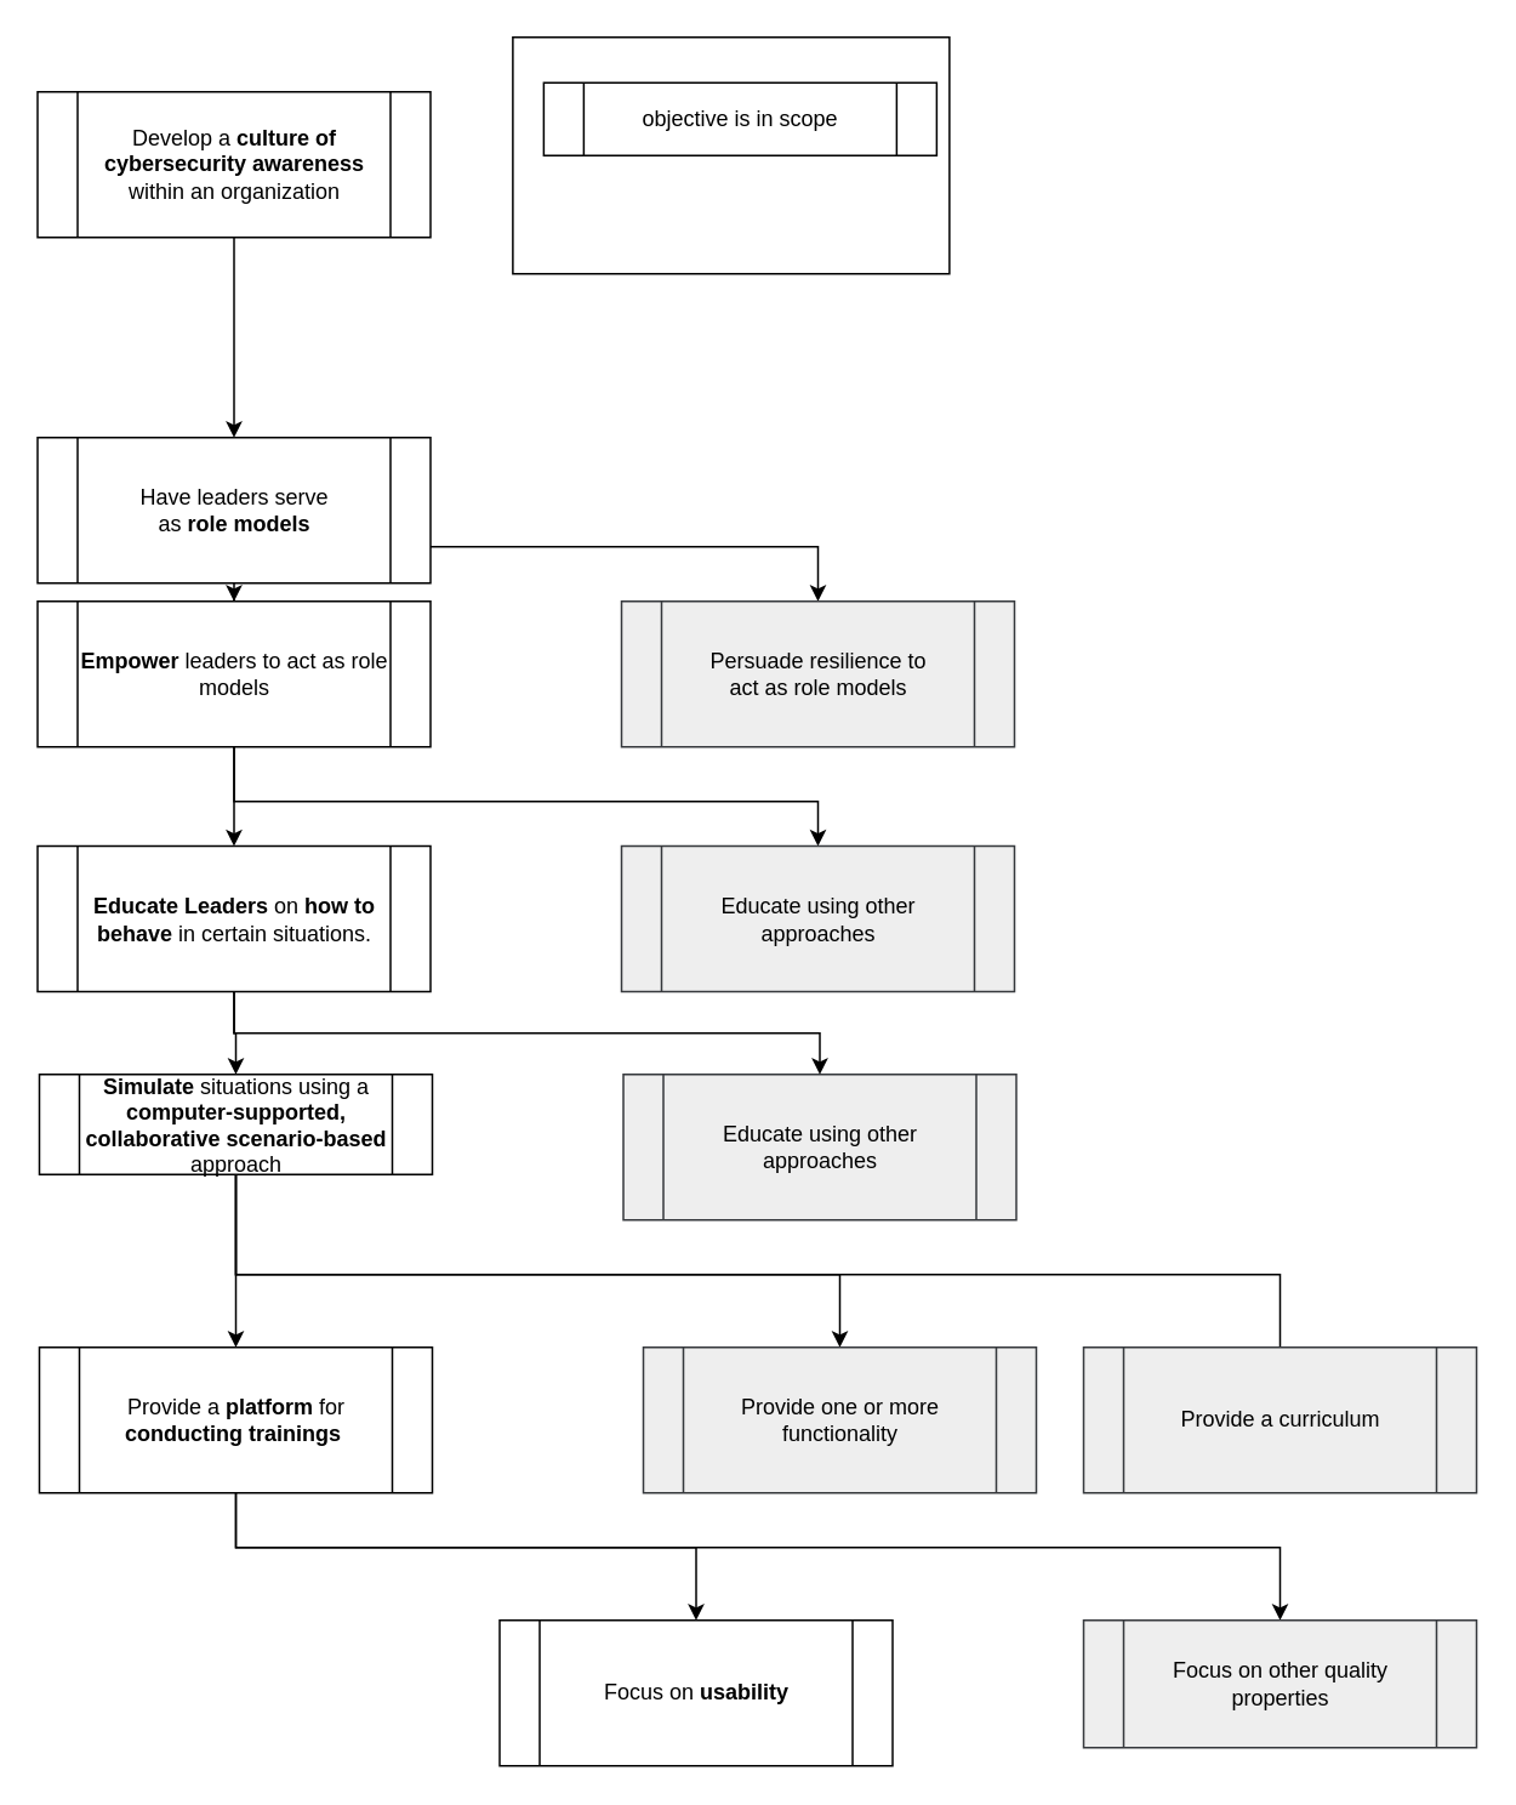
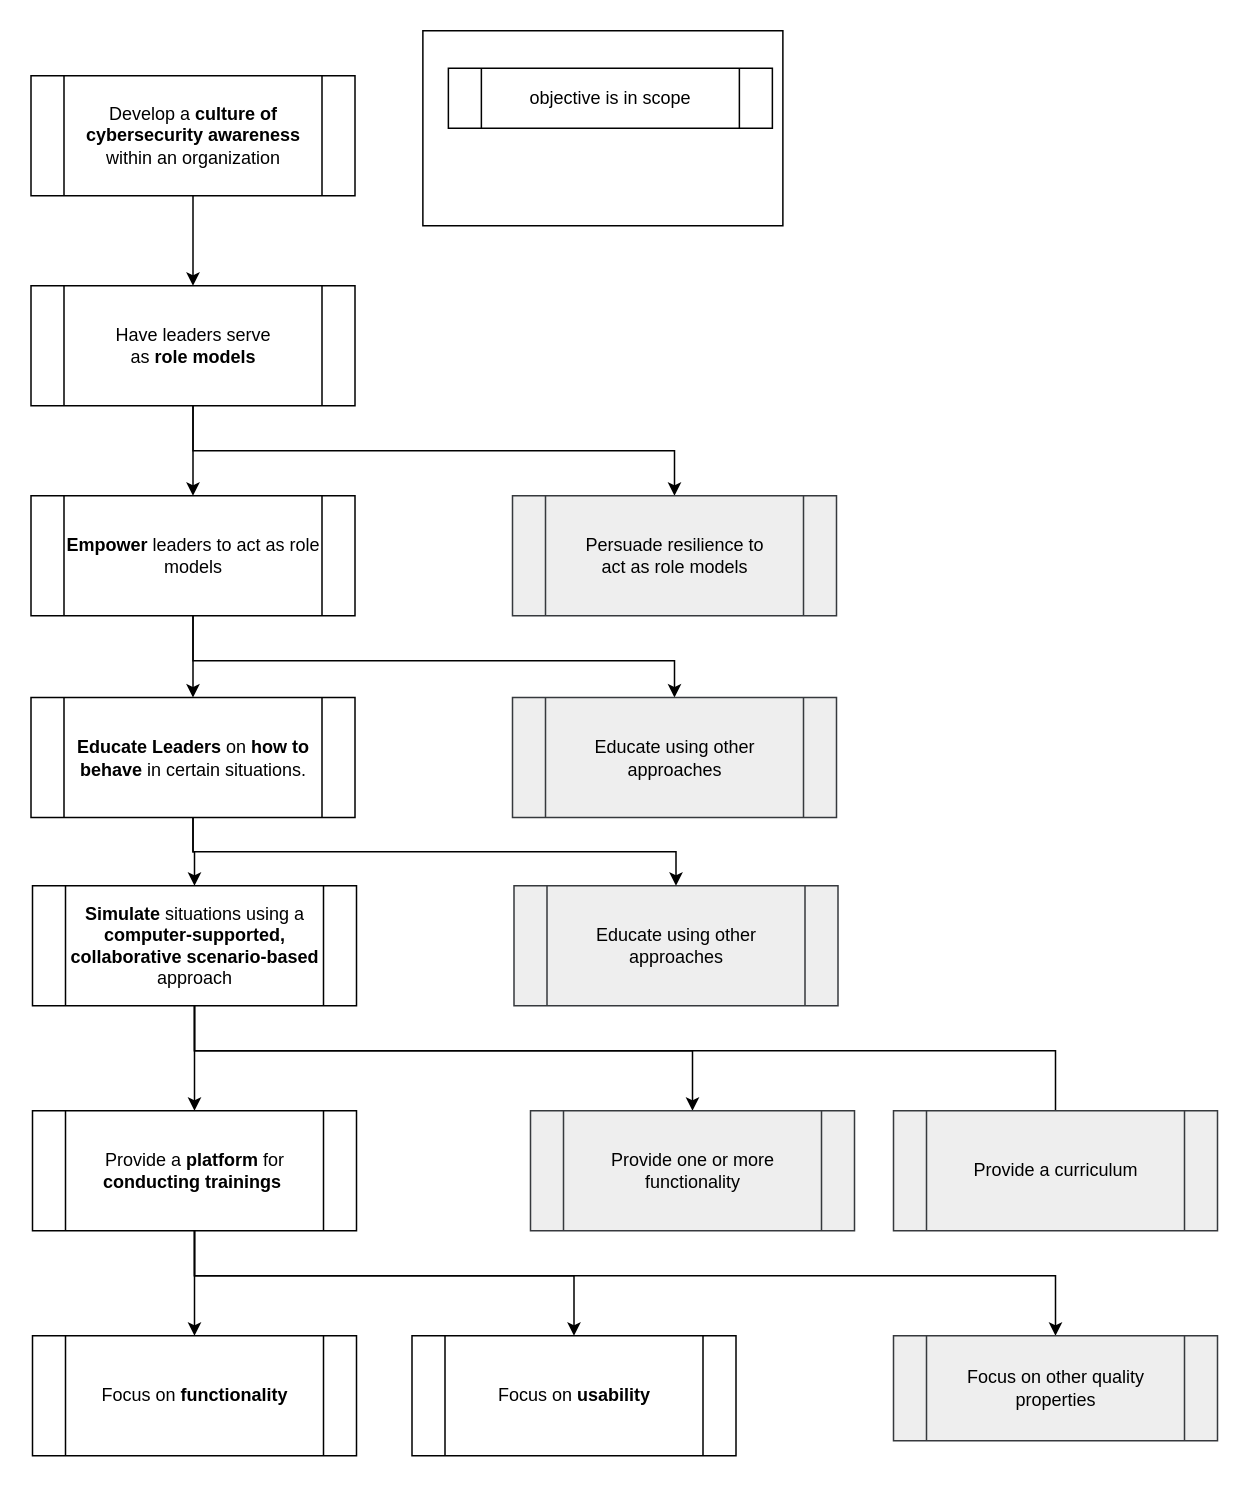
- <mxCell id="7" value="Have leaders serve &lt;br&gt;as &lt;b&gt;role models&lt;/b&gt;" style="shape=process;whiteSpace=wrap;html=1;backgroundOutline=1;" parent="1" vertex="1"><mxGeometry x="20" y="240" width="216" height="80" as="geometry" /></mxCell>
+ <mxCell id="7" value="Have leaders serve &lt;br&gt;as &lt;b&gt;role models&lt;/b&gt;" style="shape=process;whiteSpace=wrap;html=1;backgroundOutline=1;" parent="1" vertex="1"><mxGeometry x="20" y="190" width="216" height="80" as="geometry" /></mxCell>
- <mxCell id="15" value="&lt;b&gt;Simulate &lt;/b&gt;situations using a &lt;b&gt;computer-supported, collaborative scenario-based &lt;/b&gt;approach" style="shape=process;whiteSpace=wrap;html=1;backgroundOutline=1;" parent="1" vertex="1"><mxGeometry x="21" y="590" width="216" height="55" as="geometry" /></mxCell>
+ <mxCell id="15" value="&lt;b&gt;Simulate &lt;/b&gt;situations using a &lt;b&gt;computer-supported, collaborative scenario-based &lt;/b&gt;approach" style="shape=process;whiteSpace=wrap;html=1;backgroundOutline=1;" parent="1" vertex="1"><mxGeometry x="21" y="590" width="216" height="80" as="geometry" /></mxCell>
+ <mxCell id="18" style="edgeStyle=orthogonalEdgeStyle;rounded=0;orthogonalLoop=1;jettySize=auto;html=1;" parent="1" source="19" target="25" edge="1"><mxGeometry relative="1" as="geometry"><Array as="points"><mxPoint x="129" y="840" /><mxPoint x="129" y="840" /></Array></mxGeometry></mxCell>
+ <mxCell id="25" value="Focus on &lt;b&gt;functionality&lt;/b&gt;" style="shape=process;whiteSpace=wrap;html=1;backgroundOutline=1;" parent="1" vertex="1"><mxGeometry x="21" y="890" width="216" height="80" as="geometry" /></mxCell>
